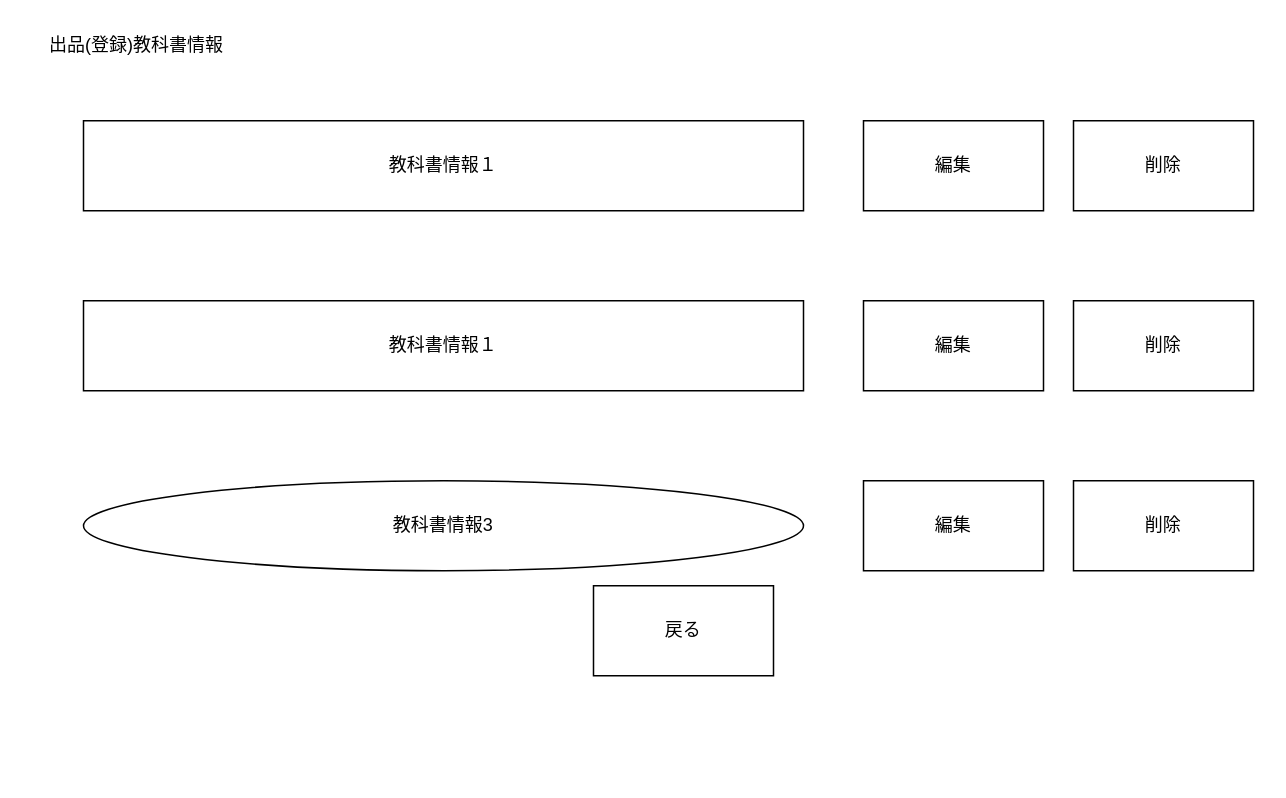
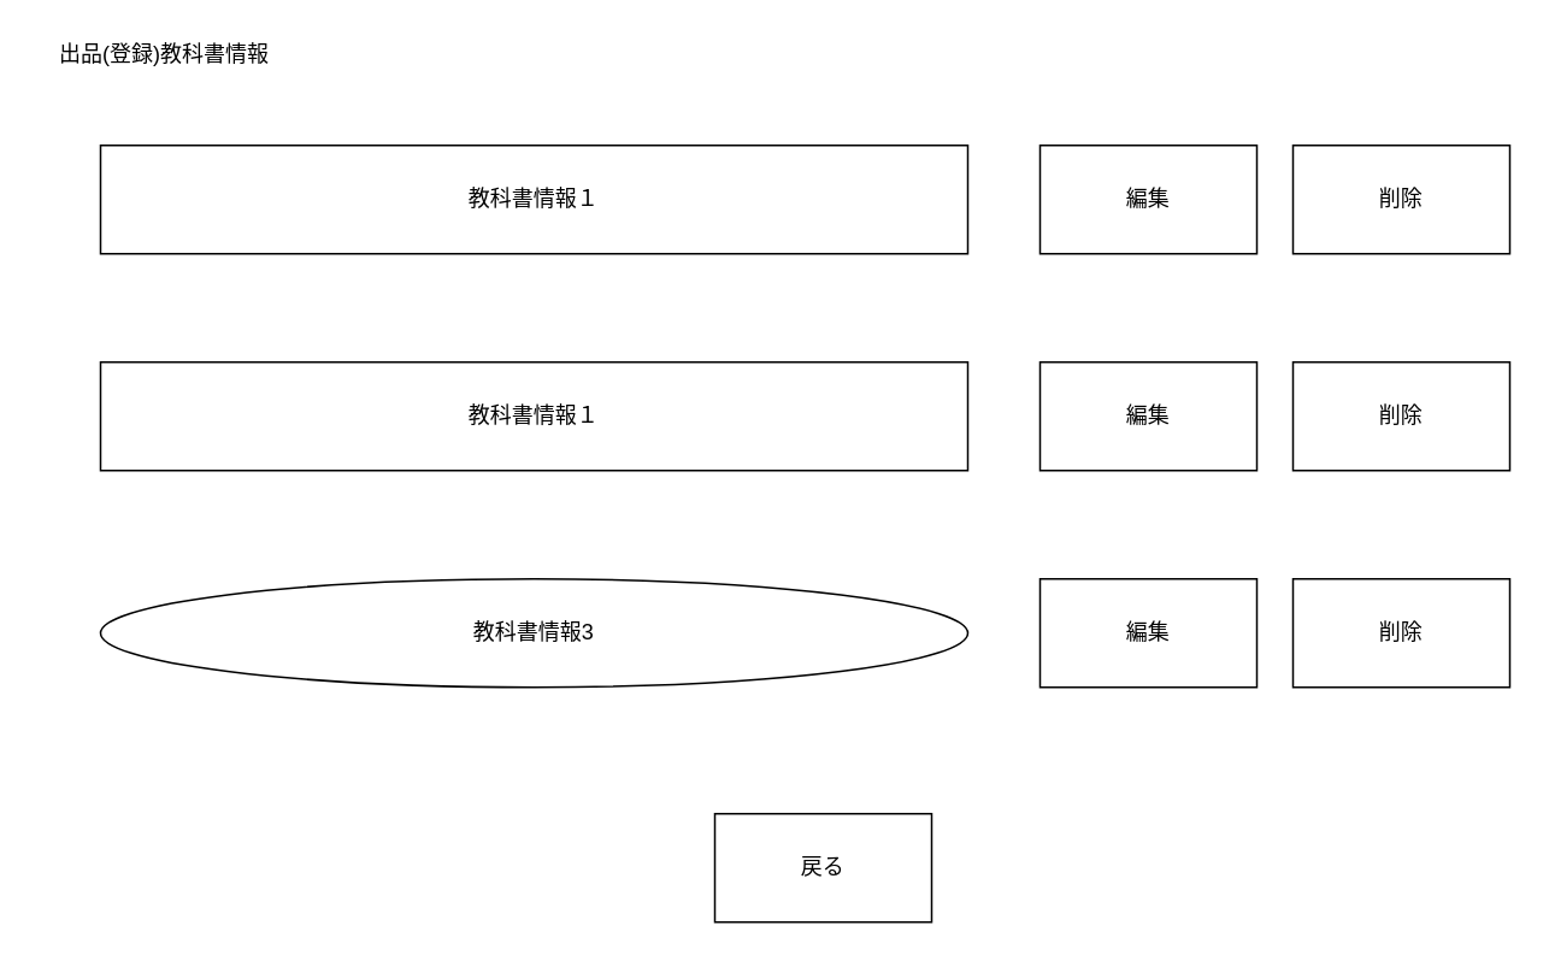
- <mxCell id="4" value="戻る" style="rounded=0;whiteSpace=wrap;html=1;" parent="1" vertex="1"><mxGeometry x="395" y="390" width="120" height="60" as="geometry" /></mxCell>
+ <mxCell id="4" value="戻る" style="rounded=0;whiteSpace=wrap;html=1;" parent="1" vertex="1"><mxGeometry x="395" y="450" width="120" height="60" as="geometry" /></mxCell>
